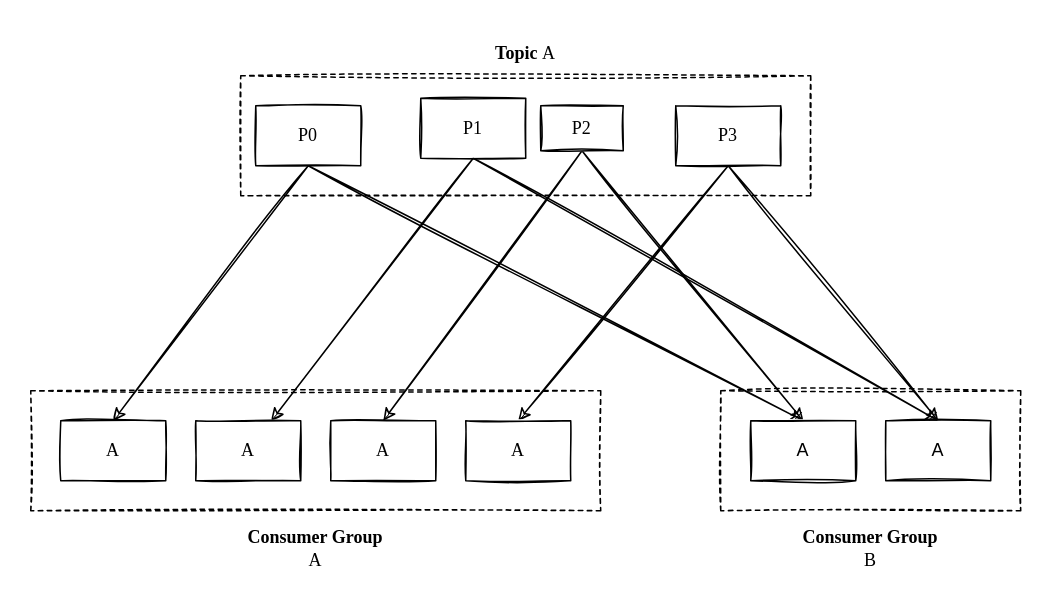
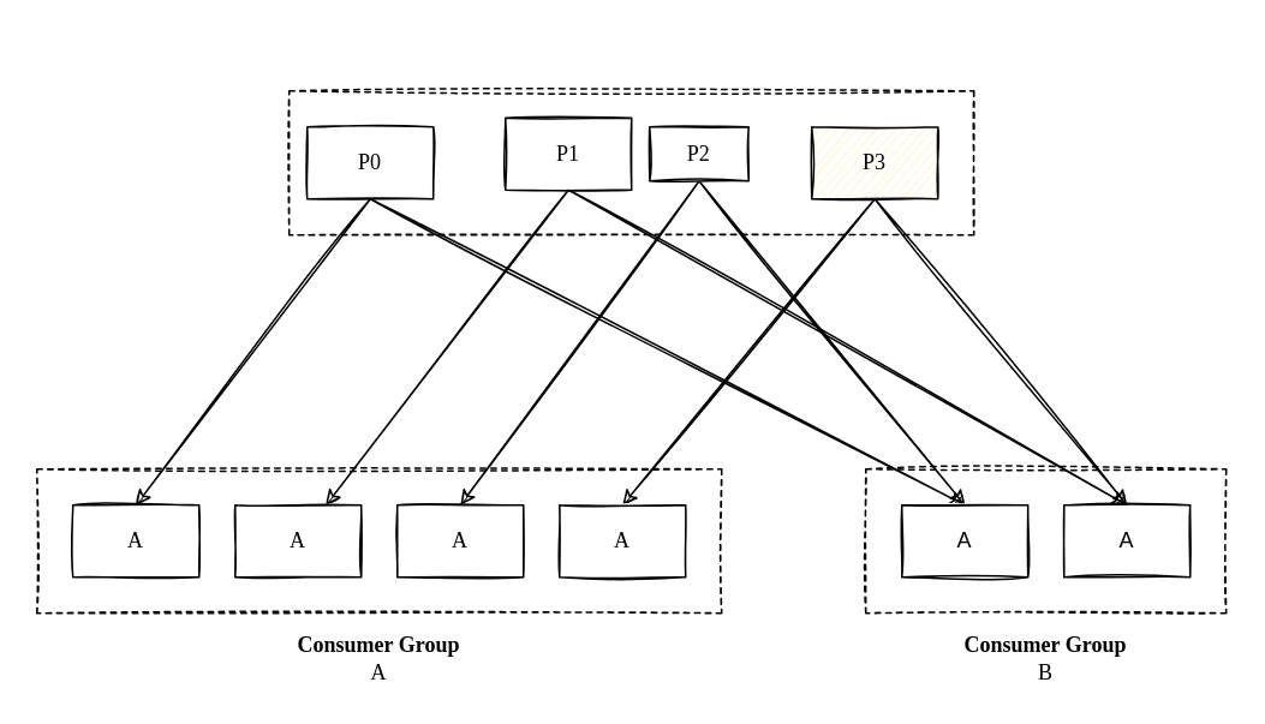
- <mxCell id="17" value="&lt;font face=&quot;Comic Sans MS&quot;&gt;&lt;b&gt;Topic &lt;/b&gt;A&lt;/font&gt;" style="text;html=1;strokeColor=none;fillColor=none;align=center;verticalAlign=middle;whiteSpace=wrap;rounded=0;dashed=1;sketch=1;" vertex="1" parent="1"><mxGeometry x="320" y="20" width="60" height="30" as="geometry" /></mxCell>
- <mxCell id="16" value="&lt;span style=&quot;font-family: &amp;quot;Comic Sans MS&amp;quot;;&quot;&gt;P3&lt;/span&gt;" style="rounded=0;whiteSpace=wrap;html=1;sketch=1;" vertex="1" parent="1"><mxGeometry x="450" y="70" width="70" height="40" as="geometry" /></mxCell>
+ <mxCell id="16" value="&lt;span style=&quot;font-family: &amp;quot;Comic Sans MS&amp;quot;;&quot;&gt;P3&lt;/span&gt;" style="rounded=0;whiteSpace=wrap;html=1;sketch=1;fillColor=#fff2cc;" vertex="1" parent="1"><mxGeometry x="450" y="70" width="70" height="40" as="geometry" /></mxCell>
